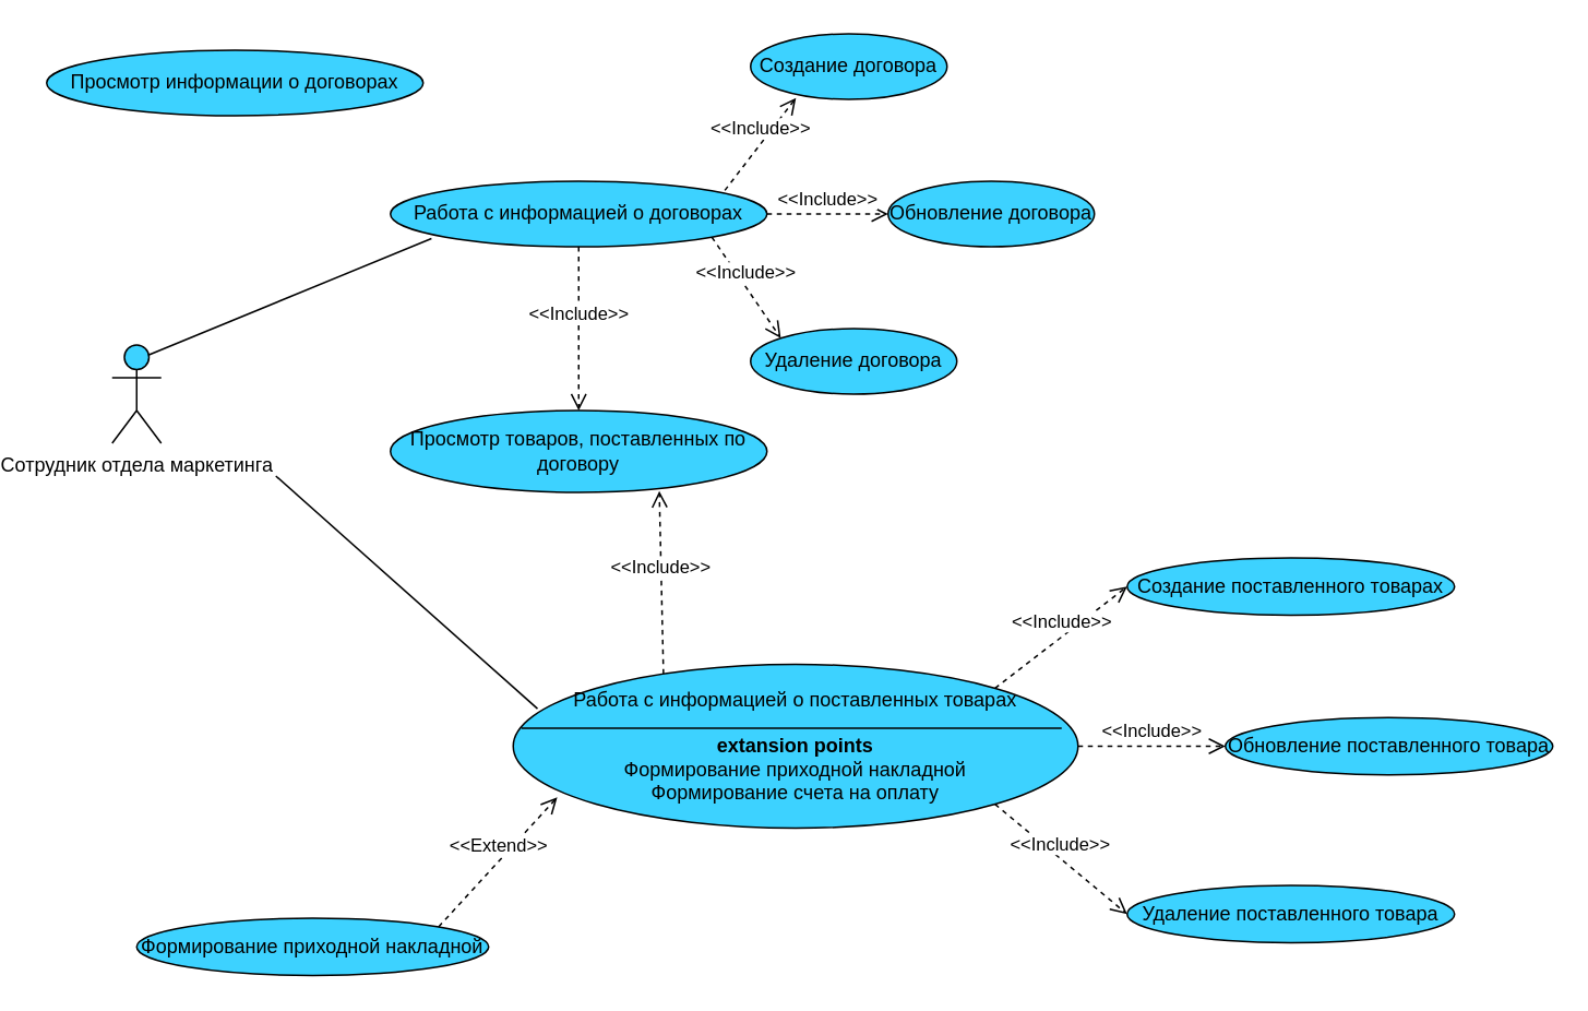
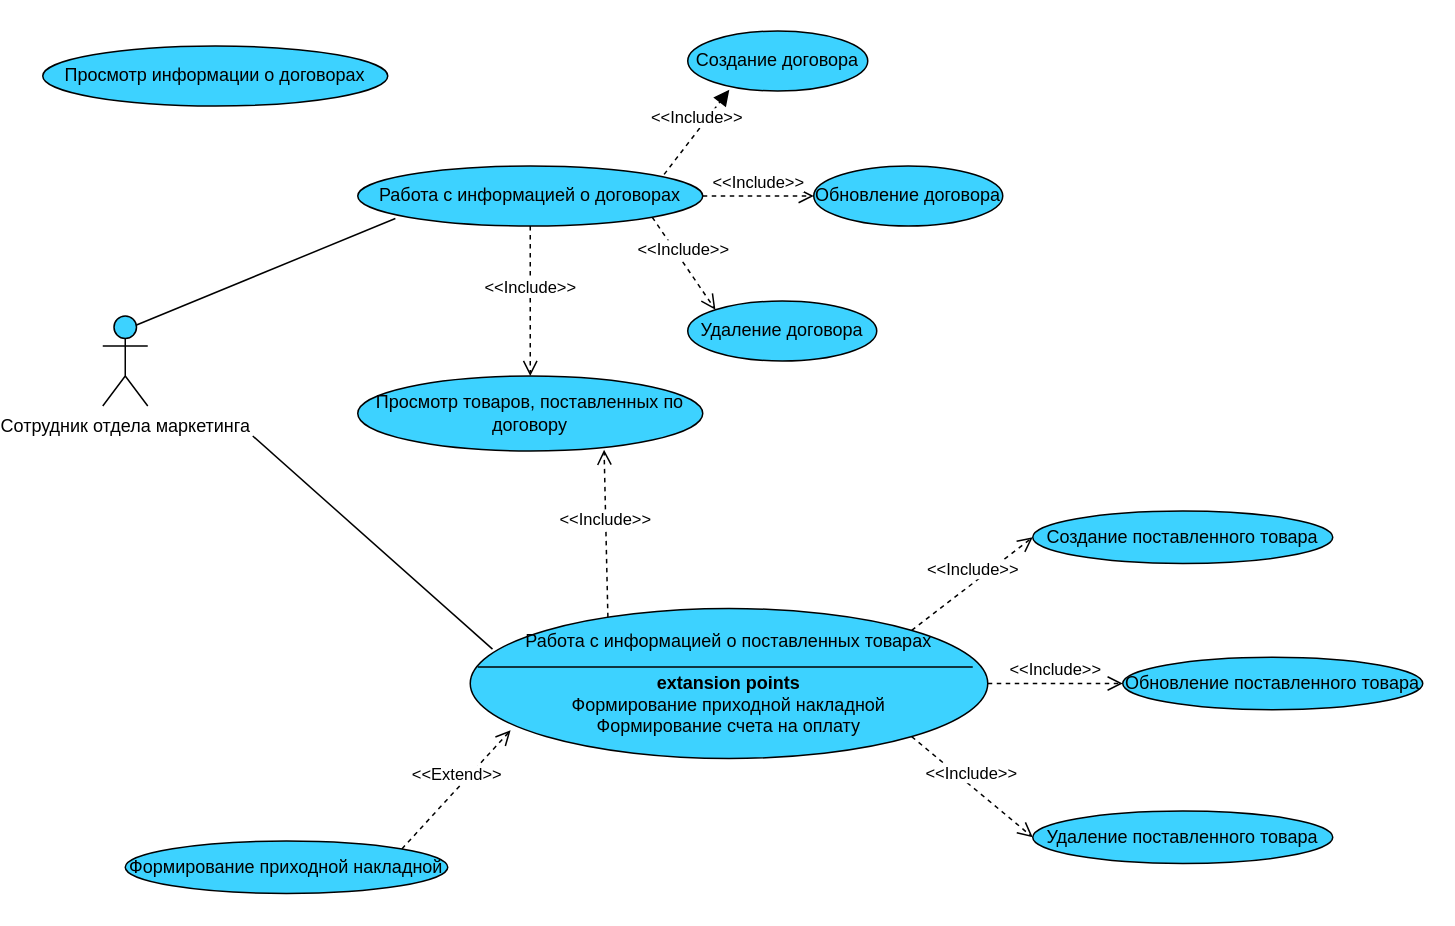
- <mxCell id="10" value="&amp;lt;&amp;lt;Include&amp;gt;&amp;gt;" style="html=1;verticalAlign=bottom;endArrow=open;dashed=1;endSize=8;rounded=0;exitX=0.888;exitY=0.14;exitDx=0;exitDy=0;entryX=0.231;entryY=0.978;entryDx=0;entryDy=0;entryPerimeter=0;exitPerimeter=0;" edge="1" parent="1" source="3" target="7"><mxGeometry relative="1" as="geometry"><mxPoint x="273.996" y="125.804" as="sourcePoint" /><mxPoint x="226.004" y="74.196" as="targetPoint" /></mxGeometry></mxCell>
+ <mxCell id="10" value="&amp;lt;&amp;lt;Include&amp;gt;&amp;gt;" style="html=1;verticalAlign=bottom;endArrow=block;dashed=1;endSize=8;rounded=0;exitX=0.888;exitY=0.14;exitDx=0;exitDy=0;entryX=0.231;entryY=0.978;entryDx=0;entryDy=0;entryPerimeter=0;exitPerimeter=0;" edge="1" parent="1" source="3" target="7"><mxGeometry relative="1" as="geometry"><mxPoint x="273.996" y="125.804" as="sourcePoint" /><mxPoint x="226.004" y="74.196" as="targetPoint" /></mxGeometry></mxCell>
- <mxCell id="19" value="Создание поставленного товарах" style="ellipse;whiteSpace=wrap;html=1;fillColor=#3DD2FF;" vertex="1" parent="1"><mxGeometry x="680" y="340" width="200" height="35" as="geometry" /></mxCell>
+ <mxCell id="19" value="Создание поставленного товара" style="ellipse;whiteSpace=wrap;html=1;fillColor=#3DD2FF;" vertex="1" parent="1"><mxGeometry x="680" y="340" width="200" height="35" as="geometry" /></mxCell>
